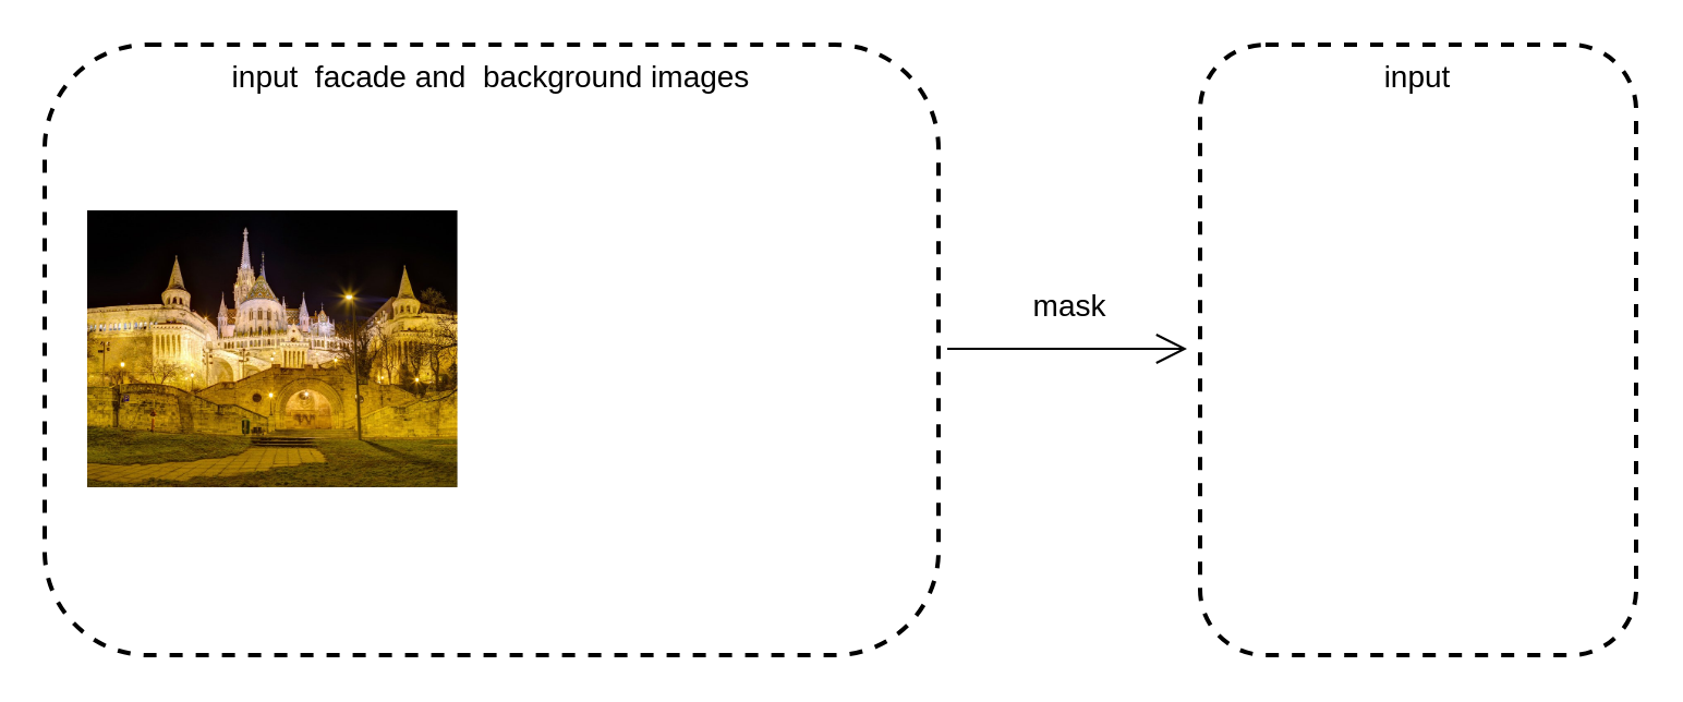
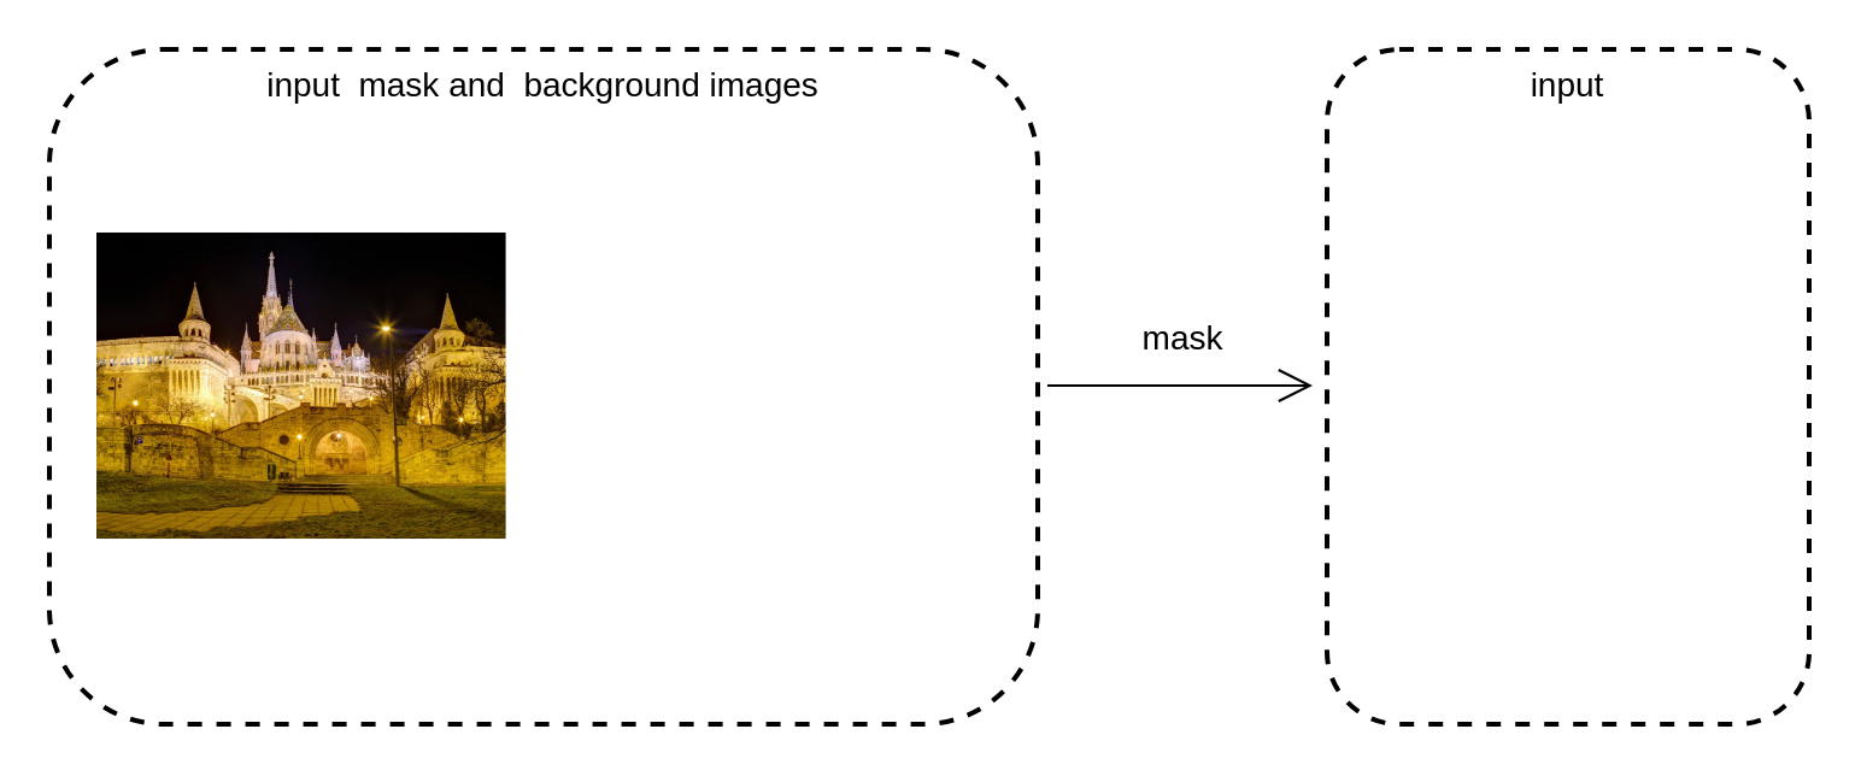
- <mxCell id="3" value="&lt;font style=&quot;font-size: 14px;&quot;&gt;input &amp;nbsp;facade and &amp;nbsp;background images&lt;/font&gt;" style="shape=rect;html=1;rounded=1;dashed=1;strokeWidth=2;verticalAlign=top;whiteSpace=wrap;align=center;arcSize=17;" vertex="1" parent="1"><mxGeometry y="20" width="410" height="280" as="geometry" x="20" /></mxCell>
+ <mxCell id="3" value="&lt;font style=&quot;font-size: 14px;&quot;&gt;input &amp;nbsp;mask and &amp;nbsp;background images&lt;/font&gt;" style="shape=rect;html=1;rounded=1;dashed=1;strokeWidth=2;verticalAlign=top;whiteSpace=wrap;align=center;arcSize=17;" vertex="1" parent="1"><mxGeometry y="20" width="410" height="280" as="geometry" x="20" /></mxCell>
